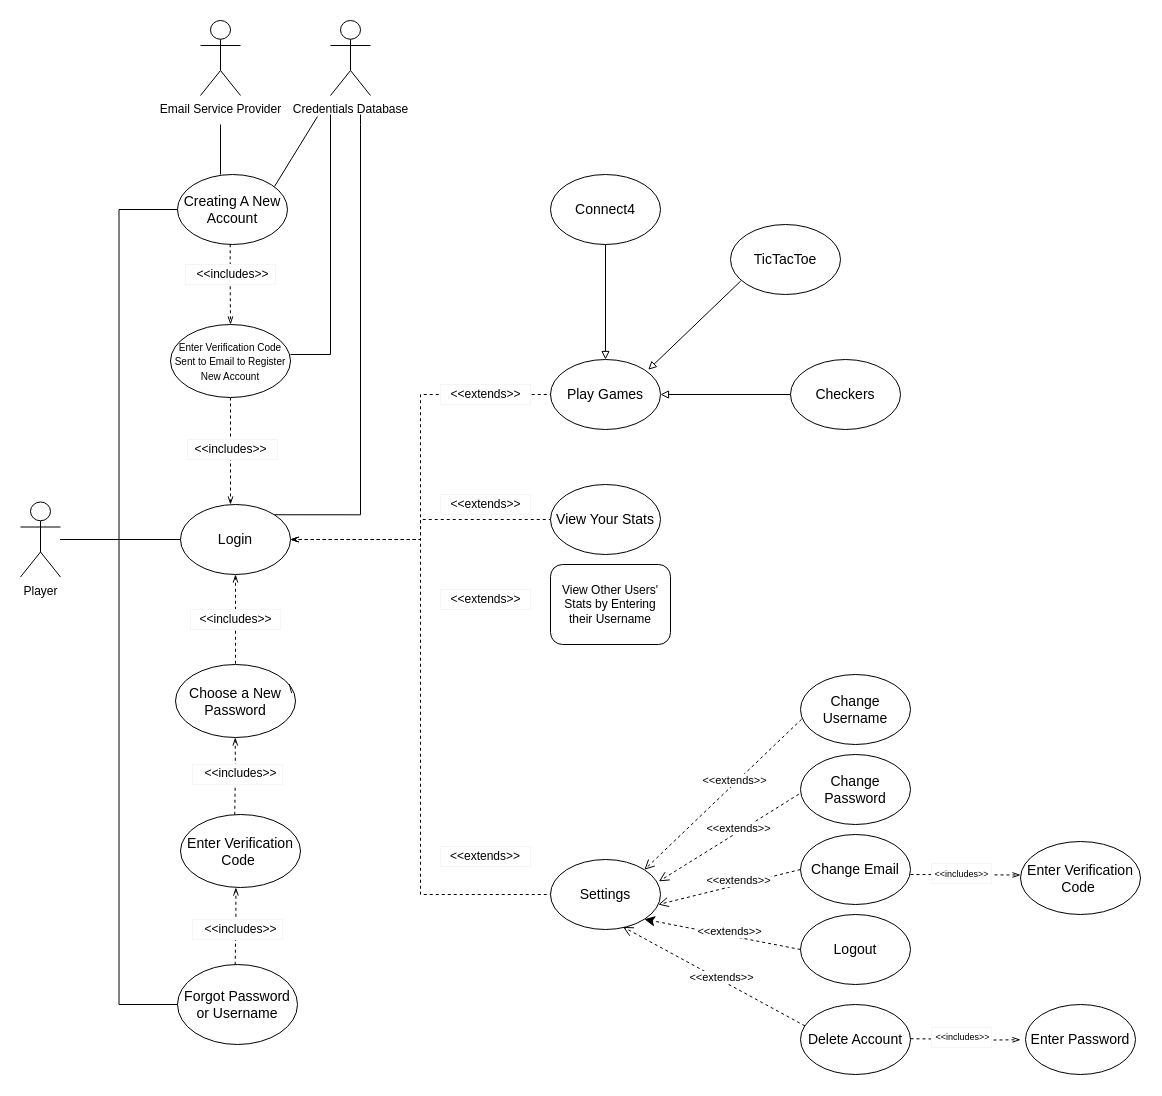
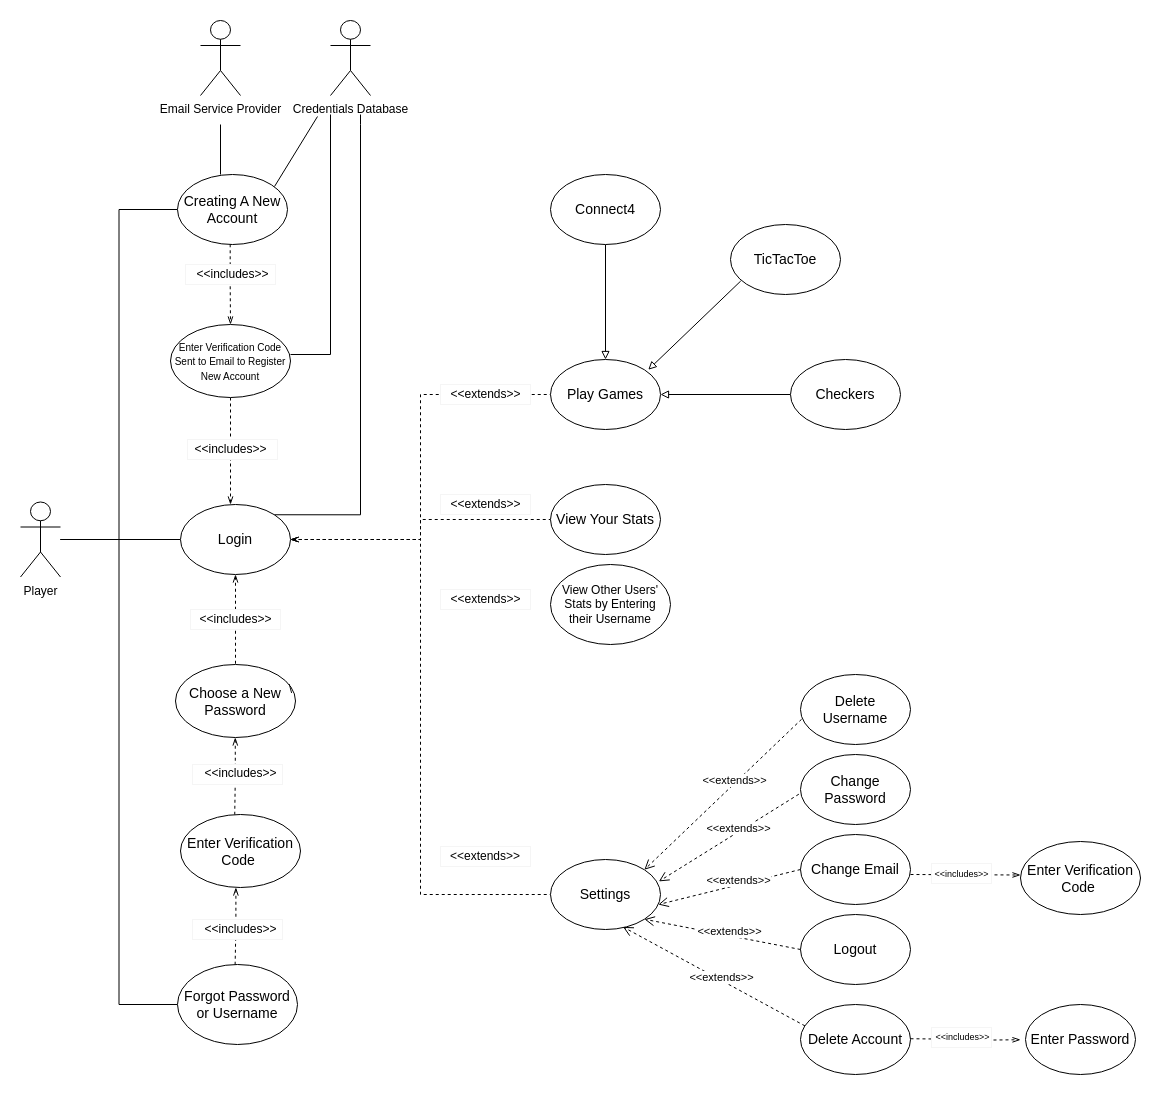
- <mxCell id="17" value="&lt;font&gt;View Other Users' Stats by Entering their Username&lt;/font&gt;" style="whiteSpace=wrap;html=1;rounded=1;" parent="1" vertex="1"><mxGeometry x="550" y="564" width="120" height="80" as="geometry" /></mxCell>
+ <mxCell id="17" value="&lt;font&gt;View Other Users' Stats by Entering their Username&lt;/font&gt;" style="ellipse;whiteSpace=wrap;html=1;" parent="1" vertex="1"><mxGeometry x="550" y="564" width="120" height="80" as="geometry" /></mxCell>
- <mxCell id="33" value="&lt;span style=&quot;font-size: 14px;&quot;&gt;Change Username&lt;/span&gt;" style="ellipse;whiteSpace=wrap;html=1;" parent="1" vertex="1"><mxGeometry x="800" y="674" width="110" height="70" as="geometry" /></mxCell>
+ <mxCell id="33" value="&lt;span style=&quot;font-size: 14px;&quot;&gt;Delete Username&lt;/span&gt;" style="ellipse;whiteSpace=wrap;html=1;" parent="1" vertex="1"><mxGeometry x="800" y="674" width="110" height="70" as="geometry" /></mxCell>
- <mxCell id="40" value="&amp;lt;&amp;lt;extends&amp;gt;&amp;gt;" style="html=1;verticalAlign=bottom;endArrow=classic;dashed=1;endSize=8;curved=0;rounded=0;exitX=0;exitY=0.5;exitDx=0;exitDy=0;entryX=1;entryY=1;entryDx=0;entryDy=0;" parent="1" source="37" target="18" edge="1"><mxGeometry x="-0.108" y="5" relative="1" as="geometry"><mxPoint x="800" y="944" as="sourcePoint" /><mxPoint x="644" y="1045" as="targetPoint" /><mxPoint as="offset" /></mxGeometry></mxCell>
+ <mxCell id="40" value="&amp;lt;&amp;lt;extends&amp;gt;&amp;gt;" style="html=1;verticalAlign=bottom;endArrow=open;dashed=1;endSize=8;curved=0;rounded=0;exitX=0;exitY=0.5;exitDx=0;exitDy=0;entryX=1;entryY=1;entryDx=0;entryDy=0;" parent="1" source="37" target="18" edge="1"><mxGeometry x="-0.108" y="5" relative="1" as="geometry"><mxPoint x="800" y="944" as="sourcePoint" /><mxPoint x="644" y="1045" as="targetPoint" /><mxPoint as="offset" /></mxGeometry></mxCell>
